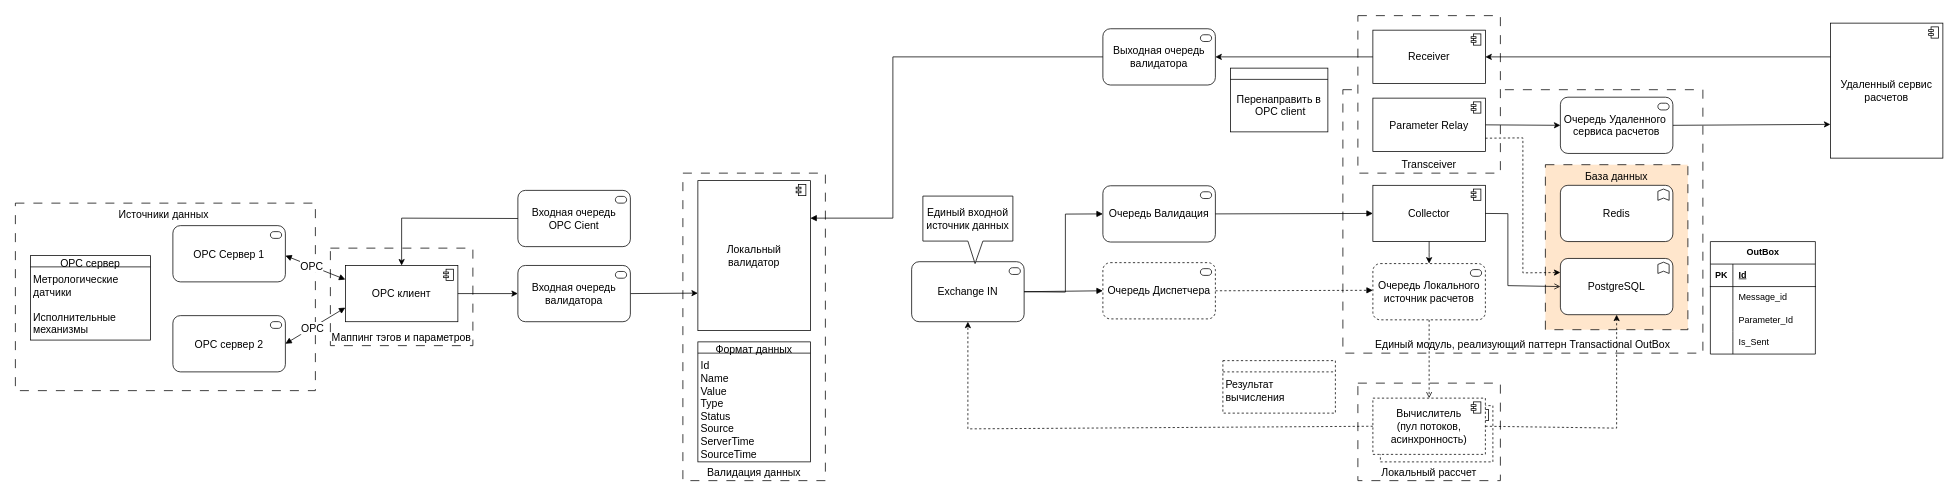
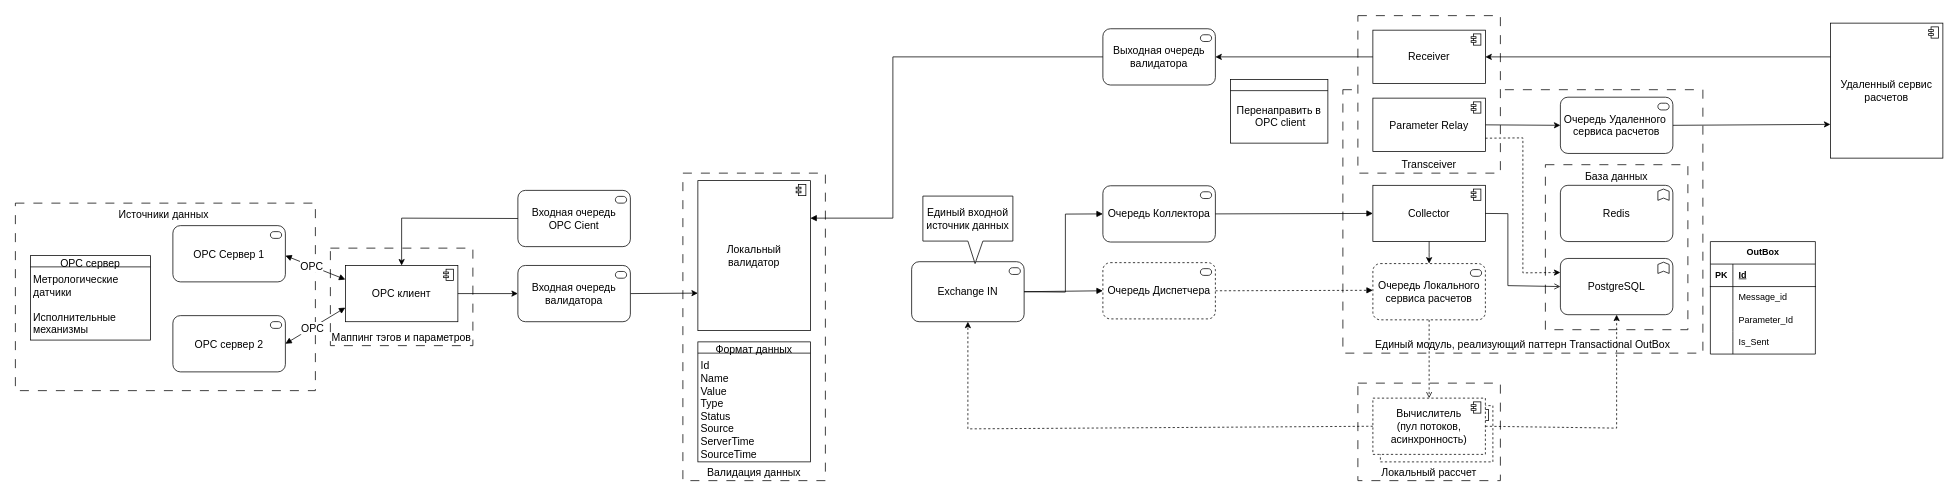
- <mxCell id="35" value="&lt;br style=&quot;font-size: 14px;&quot;&gt;&lt;br style=&quot;font-size: 14px;&quot;&gt;Перенаправить&amp;nbsp;в&lt;br&gt;&amp;nbsp;OPC client" style="html=1;outlineConnect=0;whiteSpace=wrap;shape=mxgraph.archimate3.businessObject;overflow=fill;fontSize=14;" parent="1" vertex="1"><mxGeometry x="1640" y="90" width="130" height="85" as="geometry" /></mxCell>
+ <mxCell id="35" value="&lt;br style=&quot;font-size: 14px;&quot;&gt;&lt;br style=&quot;font-size: 14px;&quot;&gt;Перенаправить&amp;nbsp;в&lt;br&gt;&amp;nbsp;OPC client" style="html=1;outlineConnect=0;whiteSpace=wrap;shape=mxgraph.archimate3.businessObject;overflow=fill;fontSize=14;" parent="1" vertex="1"><mxGeometry x="1640" y="105" width="130" height="85" as="geometry" /></mxCell>
- <mxCell id="13" value="Очередь Валидация" style="html=1;outlineConnect=0;whiteSpace=wrap;shape=mxgraph.archimate3.application;appType=serv;archiType=rounded;fontSize=14;" parent="1" vertex="1"><mxGeometry x="1470" y="246.87" width="150" height="75" as="geometry" /></mxCell>
+ <mxCell id="13" value="Очередь Коллектора" style="html=1;outlineConnect=0;whiteSpace=wrap;shape=mxgraph.archimate3.application;appType=serv;archiType=rounded;fontSize=14;" parent="1" vertex="1"><mxGeometry x="1470" y="246.87" width="150" height="75" as="geometry" /></mxCell>
- <mxCell id="6" value="База данных" style="rounded=0;whiteSpace=wrap;html=1;verticalAlign=top;dashed=1;dashPattern=12 12;fontSize=14;fillColor=#ffe6cc;" parent="1" vertex="1"><mxGeometry x="2060" y="218.75" width="190" height="220" as="geometry" /></mxCell>
+ <mxCell id="6" value="База данных" style="rounded=0;whiteSpace=wrap;html=1;verticalAlign=top;dashed=1;dashPattern=12 12;fontSize=14;" parent="1" vertex="1"><mxGeometry x="2060" y="218.75" width="190" height="220" as="geometry" /></mxCell>
- <mxCell id="67" value="Очередь Локального источник расчетов" style="html=1;outlineConnect=0;whiteSpace=wrap;shape=mxgraph.archimate3.application;appType=serv;archiType=rounded;fontSize=14;dashed=1;" vertex="1" parent="1"><mxGeometry x="1830" y="350.62" width="150" height="75" as="geometry" /></mxCell>
+ <mxCell id="67" value="Очередь Локального сервиса расчетов" style="html=1;outlineConnect=0;whiteSpace=wrap;shape=mxgraph.archimate3.application;appType=serv;archiType=rounded;fontSize=14;dashed=1;" vertex="1" parent="1"><mxGeometry x="1830" y="350.62" width="150" height="75" as="geometry" /></mxCell>
- <mxCell id="31" value="&lt;table cellpadding=&quot;0&quot; cellspacing=&quot;0&quot; style=&quot;font-size: 14px; width: 100%; height: 100%;&quot;&gt;&lt;tbody style=&quot;font-size: 14px;&quot;&gt;&lt;tr style=&quot;height: 20px; font-size: 14px;&quot;&gt;&lt;td align=&quot;center&quot; style=&quot;font-size: 14px;&quot;&gt;&lt;/td&gt;&lt;/tr&gt;&lt;tr style=&quot;font-size: 14px;&quot;&gt;&lt;td align=&quot;left&quot; valign=&quot;top&quot; style=&quot;padding: 4px; font-size: 14px;&quot;&gt;Результат вычисления&lt;/td&gt;&lt;/tr&gt;&lt;/tbody&gt;&lt;/table&gt;" style="html=1;outlineConnect=0;whiteSpace=wrap;shape=mxgraph.archimate3.businessObject;overflow=fill;fontSize=14;dashed=1;" parent="1" vertex="1"><mxGeometry x="1630" y="480" width="150" height="70" as="geometry" /></mxCell>
